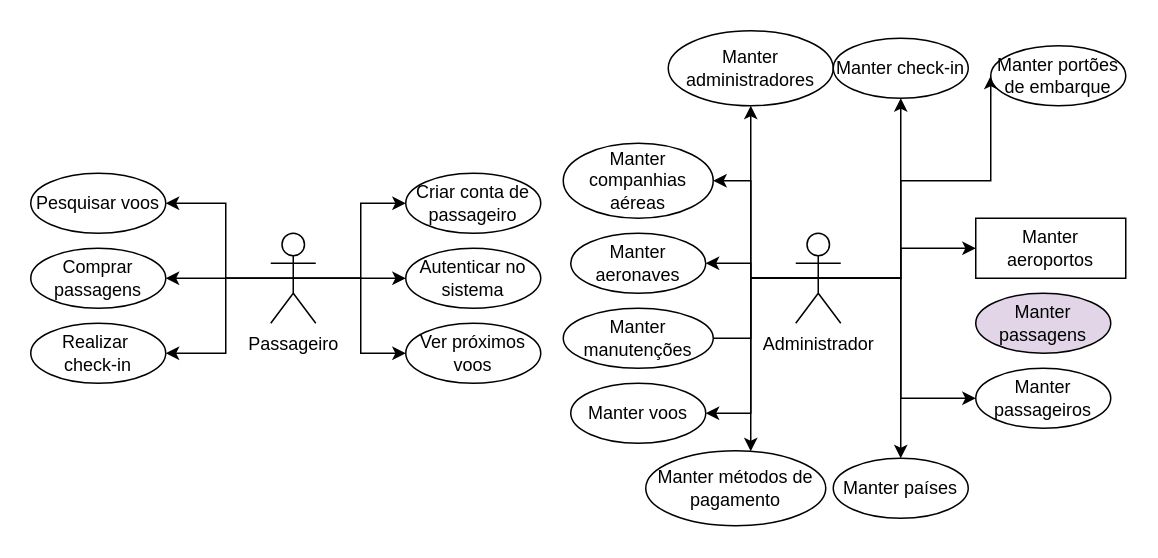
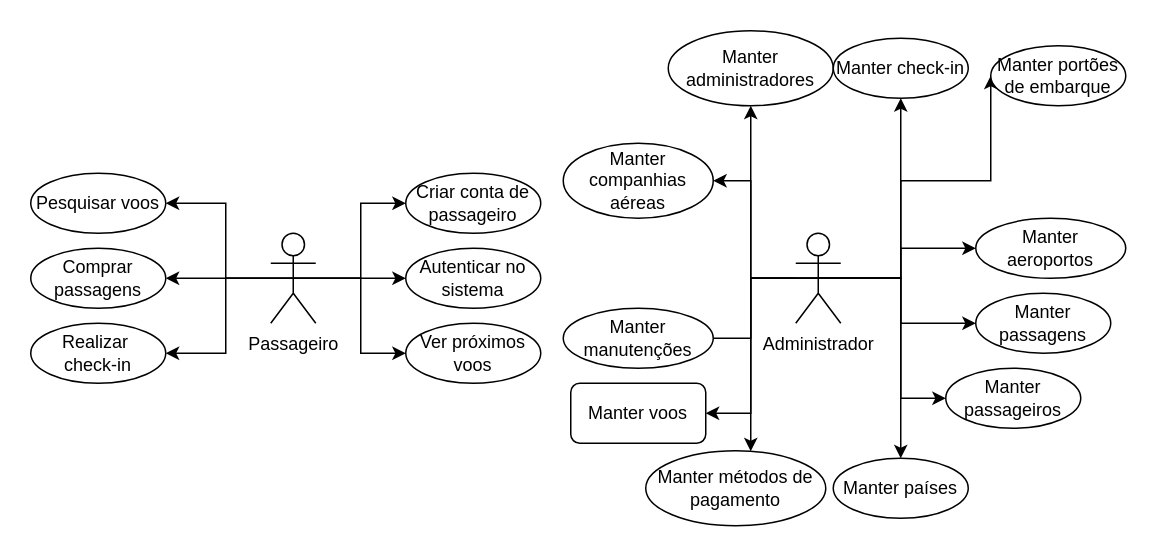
- <mxCell id="27" value="Manter aeroportos" style="whiteSpace=wrap;html=1;rounded=0;" parent="1" vertex="1"><mxGeometry x="650" y="145" width="100" height="40" as="geometry" /></mxCell>
+ <mxCell id="27" value="Manter aeroportos" style="ellipse;whiteSpace=wrap;html=1;" parent="1" vertex="1"><mxGeometry x="650" y="145" width="100" height="40" as="geometry" /></mxCell>
- <mxCell id="26" value="Manter aeronaves" style="ellipse;whiteSpace=wrap;html=1;" parent="1" vertex="1"><mxGeometry x="380" y="155" width="90" height="40" as="geometry" /></mxCell>
- <mxCell id="13" style="edgeStyle=orthogonalEdgeStyle;rounded=0;orthogonalLoop=1;jettySize=auto;html=1;exitX=0.5;exitY=0.5;exitDx=0;exitDy=0;exitPerimeter=0;entryX=1;entryY=0.5;entryDx=0;entryDy=0;" parent="1" source="20" target="26" edge="1"><mxGeometry relative="1" as="geometry" /></mxCell>
+ <mxCell id="11" style="edgeStyle=orthogonalEdgeStyle;rounded=0;orthogonalLoop=1;jettySize=auto;html=1;exitX=0.5;exitY=0.5;exitDx=0;exitDy=0;exitPerimeter=0;entryX=0;entryY=0.5;entryDx=0;entryDy=0;" parent="1" source="20" target="31" edge="1"><mxGeometry relative="1" as="geometry"><Array as="points"><mxPoint x="600" y="185" /><mxPoint x="600" y="215" /></Array></mxGeometry></mxCell>
- <mxCell id="31" value="Manter passagens" style="ellipse;whiteSpace=wrap;html=1;fillColor=#e1d5e7;" parent="1" vertex="1"><mxGeometry x="650" y="195" width="90" height="40" as="geometry" /></mxCell>
+ <mxCell id="31" value="Manter passagens" style="ellipse;whiteSpace=wrap;html=1;" parent="1" vertex="1"><mxGeometry x="650" y="195" width="90" height="40" as="geometry" /></mxCell>
- <mxCell id="35" value="Manter passageiros" style="ellipse;whiteSpace=wrap;html=1;" vertex="1" parent="1"><mxGeometry x="650" y="245" width="90" height="40" as="geometry" /></mxCell>
+ <mxCell id="35" value="Manter passageiros" style="ellipse;whiteSpace=wrap;html=1;" vertex="1" parent="1"><mxGeometry x="630" y="245" width="90" height="40" as="geometry" /></mxCell>
- <mxCell id="25" value="Manter voos" style="ellipse;whiteSpace=wrap;html=1;" parent="1" vertex="1"><mxGeometry x="380" y="255" width="90" height="40" as="geometry" /></mxCell>
+ <mxCell id="25" value="Manter voos" style="whiteSpace=wrap;html=1;rounded=1;" parent="1" vertex="1"><mxGeometry x="380" y="255" width="90" height="40" as="geometry" /></mxCell>
